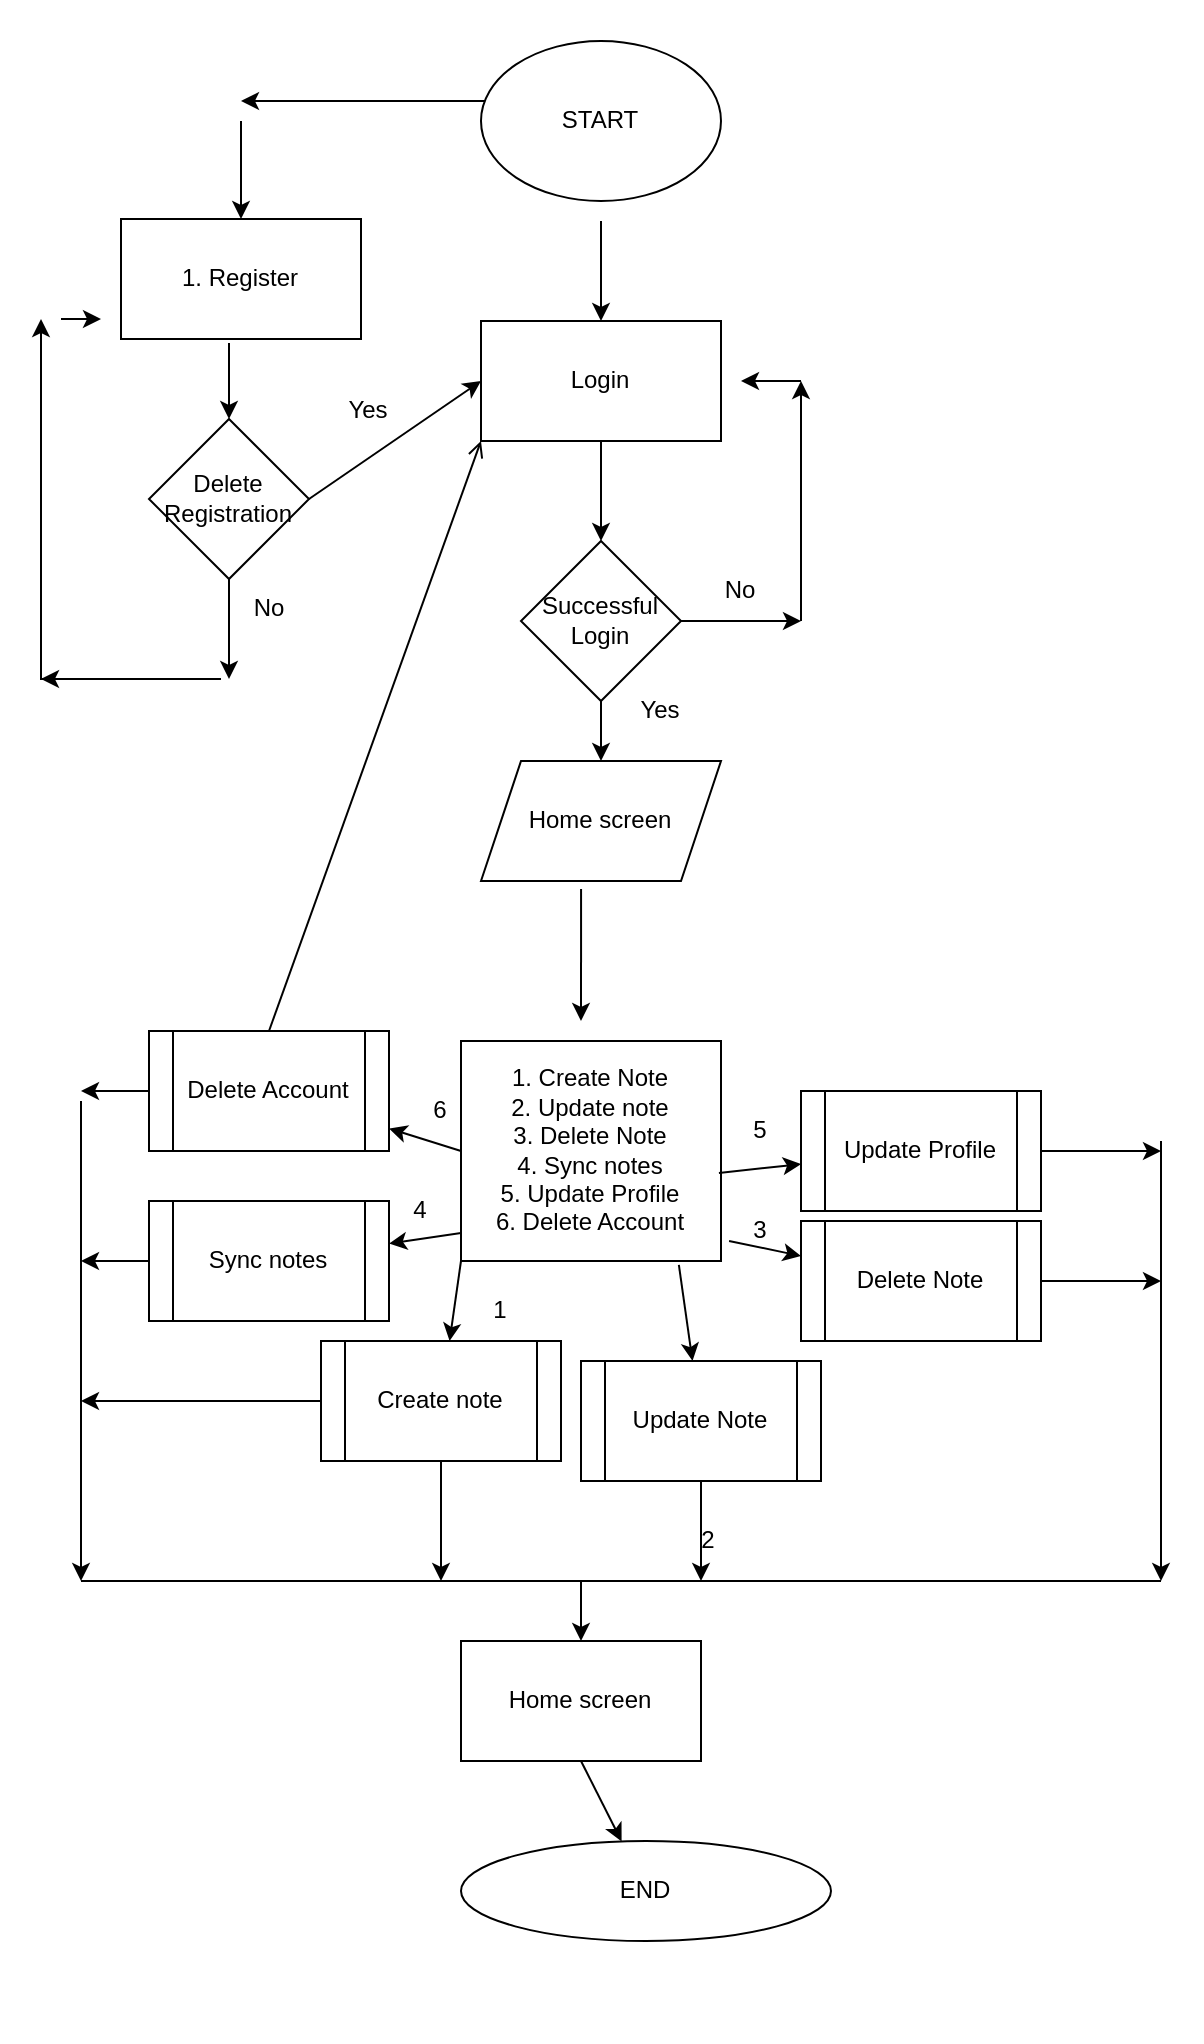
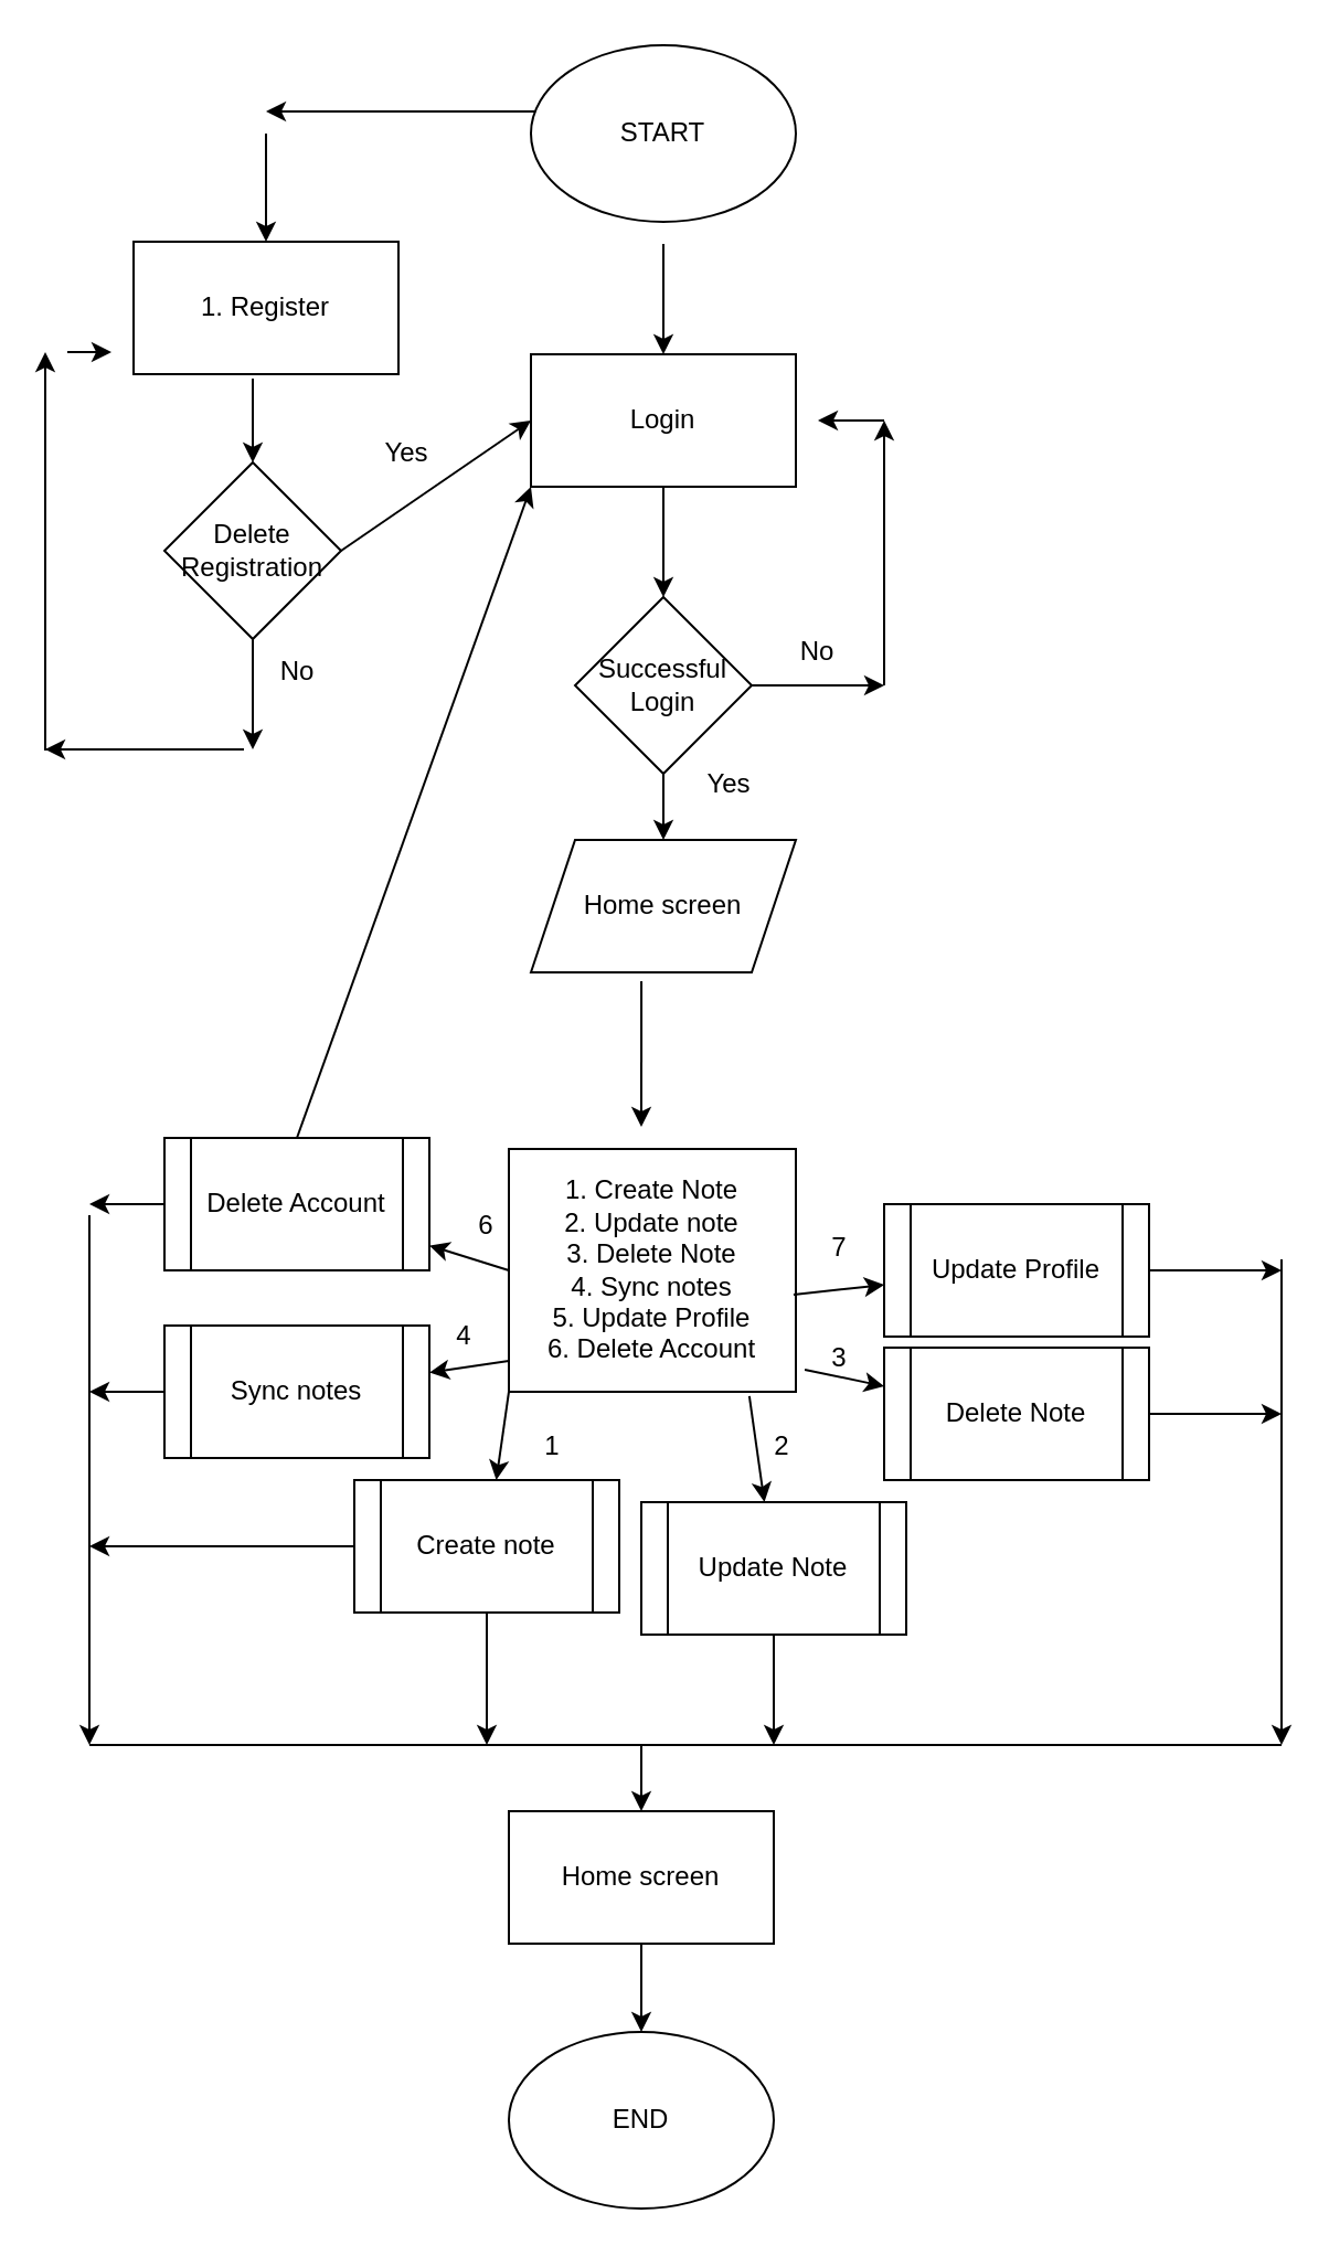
- <mxCell id="37" value="" style="endArrow=open;html=1;rounded=0;exitX=0.5;exitY=0;exitDx=0;exitDy=0;entryX=0;entryY=1;entryDx=0;entryDy=0;" parent="1" source="36" target="12" edge="1"><mxGeometry width="50" height="50" relative="1" as="geometry"><mxPoint x="340" y="580" as="sourcePoint" /><mxPoint x="250" y="310" as="targetPoint" /></mxGeometry></mxCell>
+ <mxCell id="37" value="" style="endArrow=classic;html=1;rounded=0;exitX=0.5;exitY=0;exitDx=0;exitDy=0;entryX=0;entryY=1;entryDx=0;entryDy=0;" parent="1" source="36" target="12" edge="1"><mxGeometry width="50" height="50" relative="1" as="geometry"><mxPoint x="340" y="580" as="sourcePoint" /><mxPoint x="250" y="310" as="targetPoint" /></mxGeometry></mxCell>
- <mxCell id="57" value="5" style="text;html=1;strokeColor=none;fillColor=none;align=center;verticalAlign=middle;whiteSpace=wrap;rounded=0;" parent="1" vertex="1"><mxGeometry x="350" y="550" width="60" height="30" as="geometry" /></mxCell>
+ <mxCell id="57" value="7" style="text;html=1;strokeColor=none;fillColor=none;align=center;verticalAlign=middle;whiteSpace=wrap;rounded=0;" parent="1" vertex="1"><mxGeometry x="350" y="550" width="60" height="30" as="geometry" /></mxCell>
- <mxCell id="55" value="2" style="text;html=1;strokeColor=none;fillColor=none;align=center;verticalAlign=middle;whiteSpace=wrap;rounded=0;" parent="1" vertex="1"><mxGeometry x="324" y="755" width="60" height="30" as="geometry" /></mxCell>
+ <mxCell id="55" value="2" style="text;html=1;strokeColor=none;fillColor=none;align=center;verticalAlign=middle;whiteSpace=wrap;rounded=0;" parent="1" vertex="1"><mxGeometry x="324" y="640" width="60" height="30" as="geometry" /></mxCell>
- <mxCell id="51" value="END" style="ellipse;whiteSpace=wrap;html=1;" parent="1" vertex="1"><mxGeometry x="230" y="920" width="185" height="50" as="geometry" /></mxCell>
+ <mxCell id="51" value="END" style="ellipse;whiteSpace=wrap;html=1;" parent="1" vertex="1"><mxGeometry x="230" y="920" width="120" height="80" as="geometry" /></mxCell>
